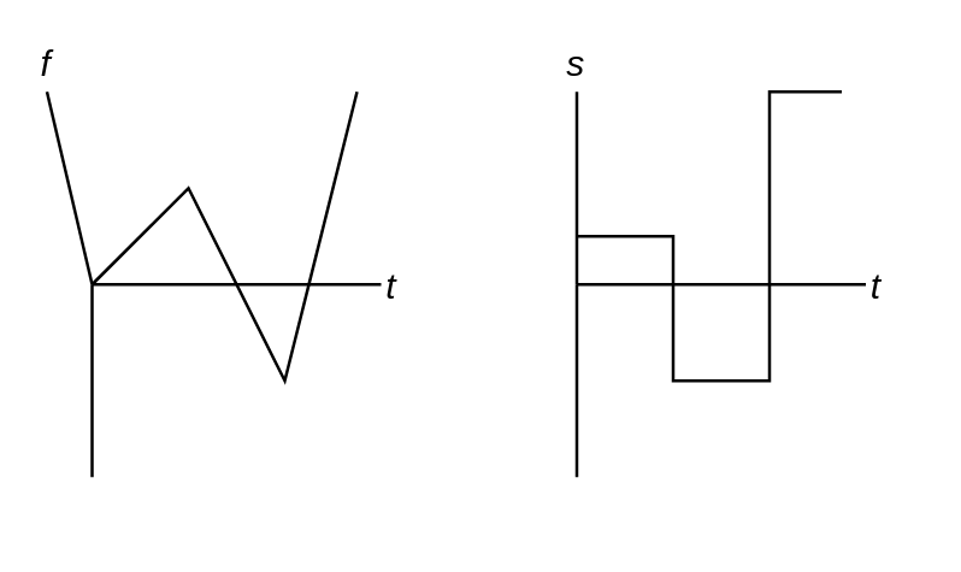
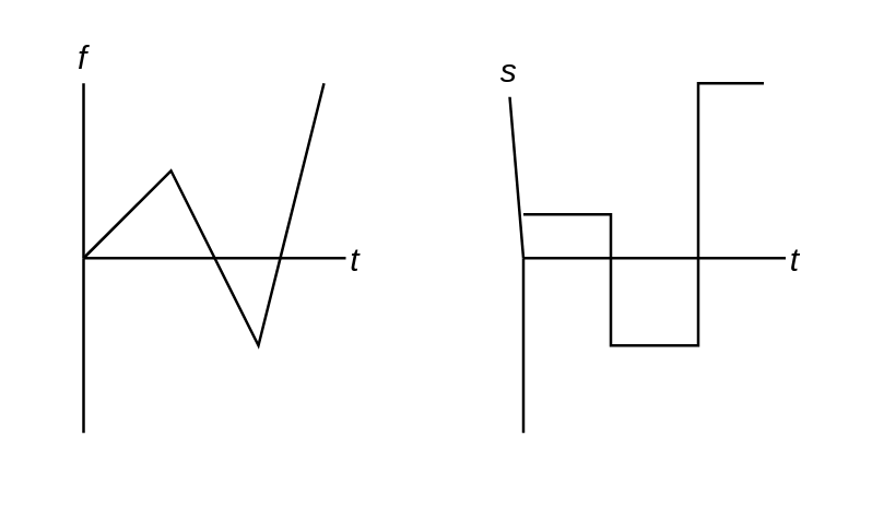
- <mxCell id="7" value="f" style="shape=waypoint;sketch=0;fillStyle=solid;size=6;pointerEvents=1;points=[];fillColor=none;resizable=0;rotatable=0;perimeter=centerPerimeter;snapToPoint=1;strokeColor=none;align=center;verticalAlign=bottom;fontStyle=2;spacing=12;" parent="1" vertex="1"><mxGeometry x="5" y="20" width="20" height="20" as="geometry" /></mxCell>
+ <mxCell id="7" value="f" style="shape=waypoint;sketch=0;fillStyle=solid;size=6;pointerEvents=1;points=[];fillColor=none;resizable=0;rotatable=0;perimeter=centerPerimeter;snapToPoint=1;strokeColor=none;align=center;verticalAlign=bottom;fontStyle=2;spacing=12;" parent="1" vertex="1"><mxGeometry x="20" y="20" width="20" height="20" as="geometry" /></mxCell>
- <mxCell id="14" value="s" style="shape=waypoint;sketch=0;fillStyle=solid;size=6;pointerEvents=1;points=[];fillColor=none;resizable=0;rotatable=0;perimeter=centerPerimeter;snapToPoint=1;strokeColor=none;align=center;verticalAlign=bottom;fontStyle=2;spacing=12;" parent="1" vertex="1"><mxGeometry x="181" y="20" width="20" height="20" as="geometry" /></mxCell>
+ <mxCell id="14" value="s" style="shape=waypoint;sketch=0;fillStyle=solid;size=6;pointerEvents=1;points=[];fillColor=none;resizable=0;rotatable=0;perimeter=centerPerimeter;snapToPoint=1;strokeColor=none;align=center;verticalAlign=bottom;fontStyle=2;spacing=12;" parent="1" vertex="1"><mxGeometry x="176" y="25" width="20" height="20" as="geometry" /></mxCell>
